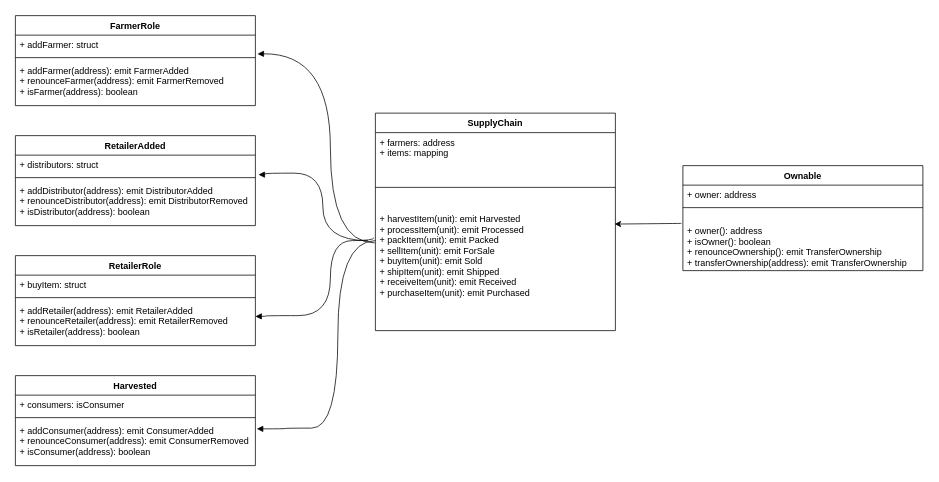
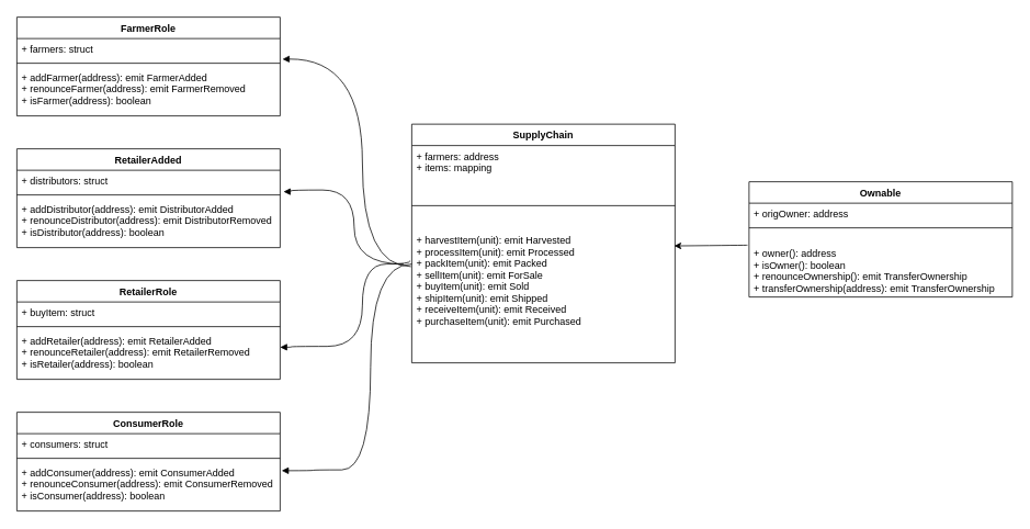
- <mxCell id="3" value="+ addFarmer: struct" style="text;strokeColor=none;fillColor=none;align=left;verticalAlign=top;spacingLeft=4;spacingRight=4;overflow=hidden;rotatable=0;points=[[0,0.5],[1,0.5]];portConstraint=eastwest;" vertex="1" parent="2"><mxGeometry y="26" width="320" height="26" as="geometry" /></mxCell>
+ <mxCell id="3" value="+ farmers: struct" style="text;strokeColor=none;fillColor=none;align=left;verticalAlign=top;spacingLeft=4;spacingRight=4;overflow=hidden;rotatable=0;points=[[0,0.5],[1,0.5]];portConstraint=eastwest;" vertex="1" parent="2"><mxGeometry y="26" width="320" height="26" as="geometry" /></mxCell>
- <mxCell id="23" value="+ owner: address" style="text;strokeColor=none;fillColor=none;align=left;verticalAlign=top;spacingLeft=4;spacingRight=4;overflow=hidden;rotatable=0;points=[[0,0.5],[1,0.5]];portConstraint=eastwest;" vertex="1" parent="22"><mxGeometry y="26" width="320" height="26" as="geometry" /></mxCell>
+ <mxCell id="23" value="+ origOwner: address" style="text;strokeColor=none;fillColor=none;align=left;verticalAlign=top;spacingLeft=4;spacingRight=4;overflow=hidden;rotatable=0;points=[[0,0.5],[1,0.5]];portConstraint=eastwest;" vertex="1" parent="22"><mxGeometry y="26" width="320" height="26" as="geometry" /></mxCell>
- <mxCell id="14" value="Harvested" style="swimlane;fontStyle=1;align=center;verticalAlign=top;childLayout=stackLayout;horizontal=1;startSize=26;horizontalStack=0;resizeParent=1;resizeParentMax=0;resizeLast=0;collapsible=1;marginBottom=0;" vertex="1" parent="1"><mxGeometry x="20" y="500" width="320" height="120" as="geometry" /></mxCell>
+ <mxCell id="14" value="ConsumerRole" style="swimlane;fontStyle=1;align=center;verticalAlign=top;childLayout=stackLayout;horizontal=1;startSize=26;horizontalStack=0;resizeParent=1;resizeParentMax=0;resizeLast=0;collapsible=1;marginBottom=0;" vertex="1" parent="1"><mxGeometry x="20" y="500" width="320" height="120" as="geometry" /></mxCell>
- <mxCell id="15" value="+ consumers: isConsumer" style="text;strokeColor=none;fillColor=none;align=left;verticalAlign=top;spacingLeft=4;spacingRight=4;overflow=hidden;rotatable=0;points=[[0,0.5],[1,0.5]];portConstraint=eastwest;" vertex="1" parent="14"><mxGeometry y="26" width="320" height="26" as="geometry" /></mxCell>
+ <mxCell id="15" value="+ consumers: struct" style="text;strokeColor=none;fillColor=none;align=left;verticalAlign=top;spacingLeft=4;spacingRight=4;overflow=hidden;rotatable=0;points=[[0,0.5],[1,0.5]];portConstraint=eastwest;" vertex="1" parent="14"><mxGeometry y="26" width="320" height="26" as="geometry" /></mxCell>
